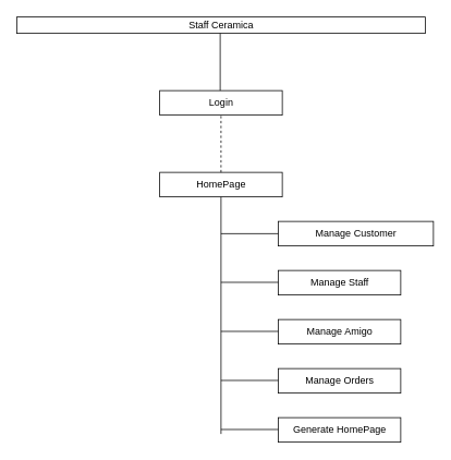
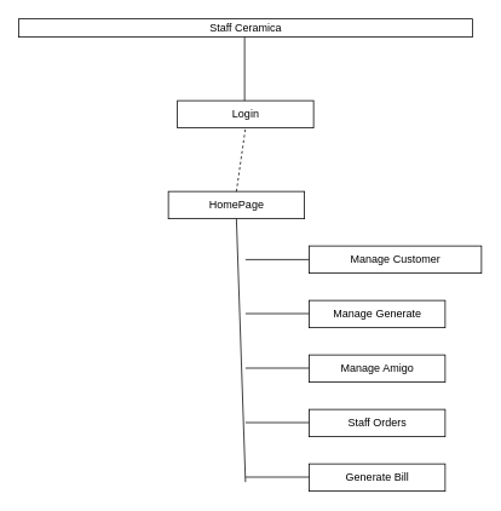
- <mxCell id="4" value="HomePage" style="html=1;" parent="1" vertex="1"><mxGeometry x="195" y="210" width="150" height="30" as="geometry" /></mxCell>
+ <mxCell id="4" value="HomePage" style="html=1;" parent="1" vertex="1"><mxGeometry x="185" y="210" width="150" height="30" as="geometry" /></mxCell>
- <mxCell id="8" value="Manage Staff" style="html=1;" parent="1" vertex="1"><mxGeometry x="340" y="330" width="150" height="30" as="geometry" /></mxCell>
+ <mxCell id="8" value="Manage Generate" style="html=1;" parent="1" vertex="1"><mxGeometry x="340" y="330" width="150" height="30" as="geometry" /></mxCell>
- <mxCell id="10" value="Manage Orders" style="html=1;" parent="1" vertex="1"><mxGeometry x="340" y="450" width="150" height="30" as="geometry" /></mxCell>
+ <mxCell id="10" value="Staff Orders" style="html=1;" parent="1" vertex="1"><mxGeometry x="340" y="450" width="150" height="30" as="geometry" /></mxCell>
- <mxCell id="11" value="Generate HomePage" style="html=1;" parent="1" vertex="1"><mxGeometry x="340" y="510" width="150" height="30" as="geometry" /></mxCell>
+ <mxCell id="11" value="Generate Bill" style="html=1;" parent="1" vertex="1"><mxGeometry x="340" y="510" width="150" height="30" as="geometry" /></mxCell>
